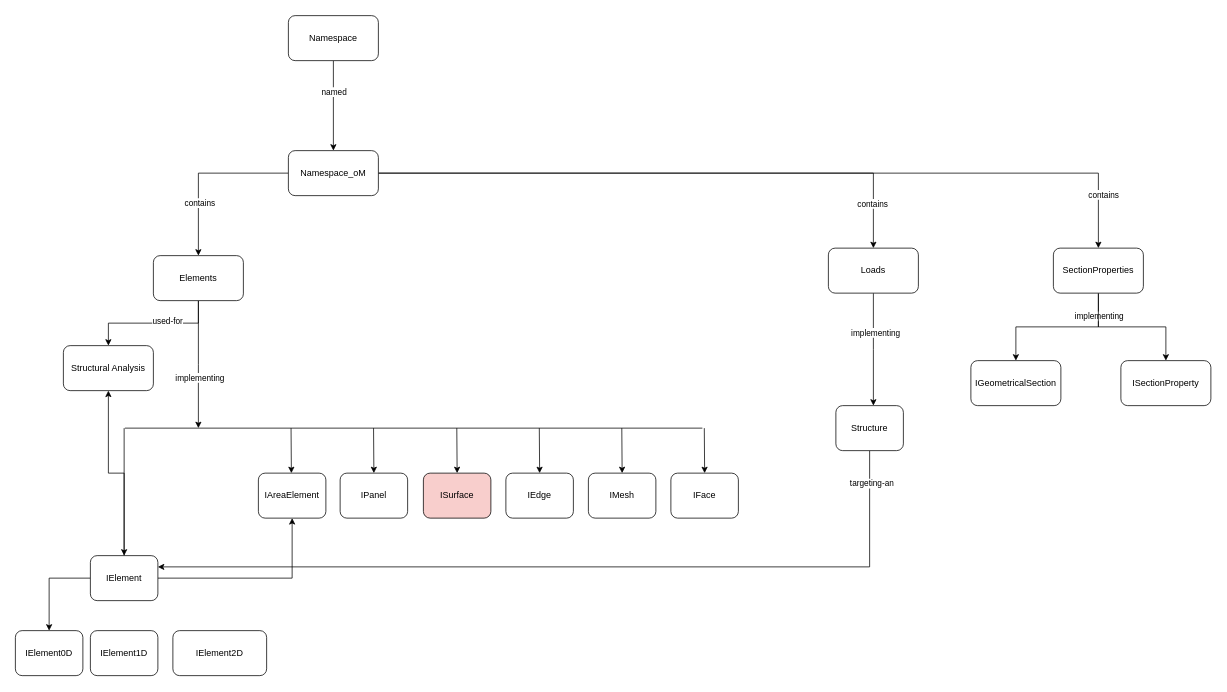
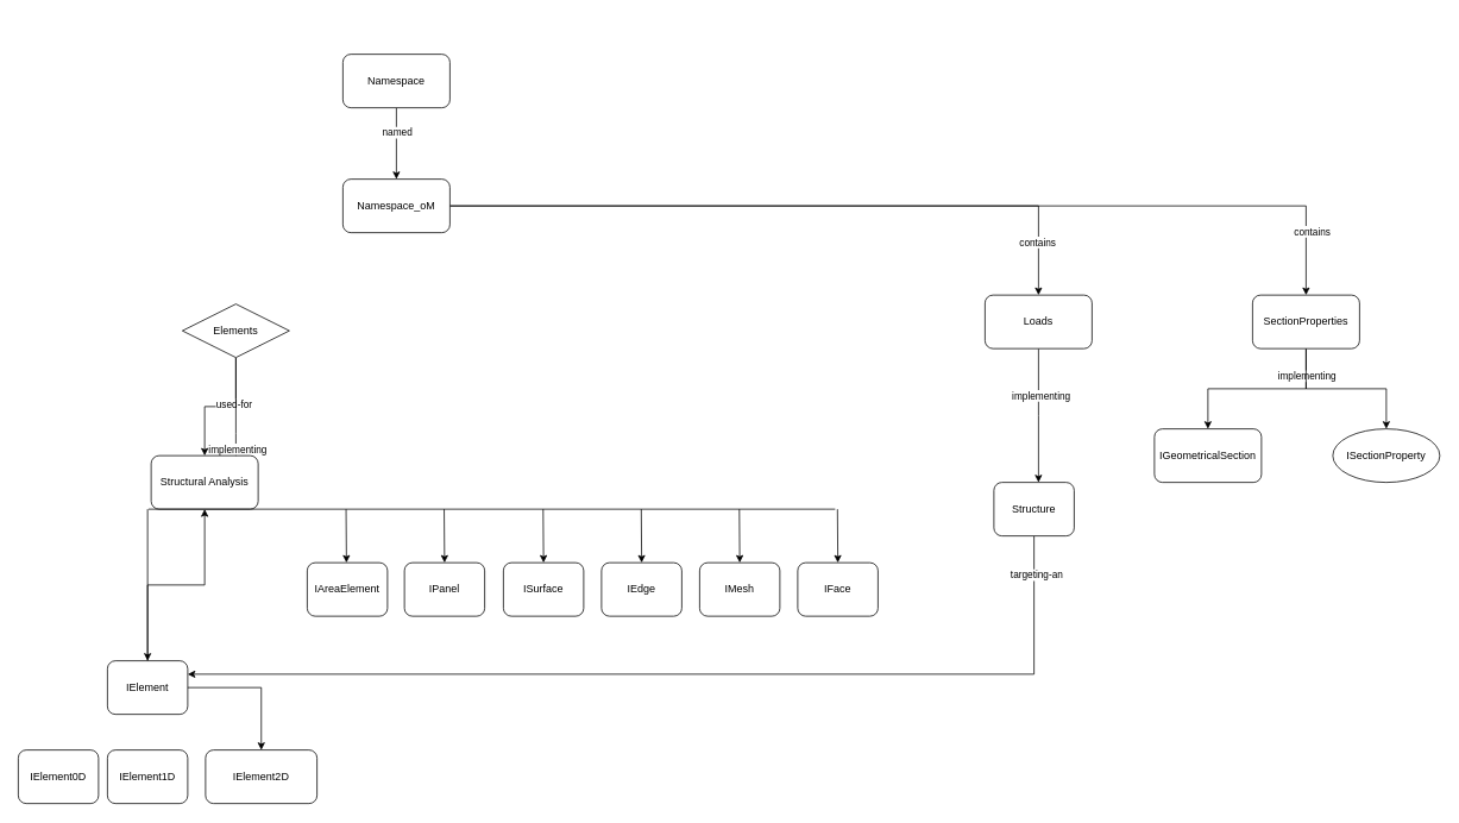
- <mxCell id="6" value="Namespace" style="rounded=1;whiteSpace=wrap;html=1;" parent="1" vertex="1"><mxGeometry x="384" y="20" width="120" height="60" as="geometry" /></mxCell>
+ <mxCell id="6" value="Namespace" style="rounded=1;whiteSpace=wrap;html=1;" parent="1" vertex="1"><mxGeometry x="384" y="60" width="120" height="60" as="geometry" /></mxCell>
- <mxCell id="7" value="" style="edgeStyle=orthogonalEdgeStyle;rounded=0;orthogonalLoop=1;jettySize=auto;html=1;" parent="1" source="11" target="16" edge="1"><mxGeometry relative="1" as="geometry" /></mxCell>
- <mxCell id="8" value="contains" style="edgeLabel;html=1;align=center;verticalAlign=middle;resizable=0;points=[];" parent="7" vertex="1" connectable="0"><mxGeometry x="0.383" y="1" relative="1" as="geometry"><mxPoint as="offset" /></mxGeometry></mxCell>
- <mxCell id="16" value="Elements" style="rounded=1;whiteSpace=wrap;html=1;" parent="1" vertex="1"><mxGeometry x="204" y="340" width="120" height="60" as="geometry" /></mxCell>
+ <mxCell id="16" value="Elements" style="rhombus;whiteSpace=wrap;html=1;" parent="1" vertex="1"><mxGeometry x="204" y="340" width="120" height="60" as="geometry" /></mxCell>
- <mxCell id="17" value="Structural Analysis" style="rounded=1;whiteSpace=wrap;html=1;" parent="1" vertex="1"><mxGeometry x="84" y="460" width="120" height="60" as="geometry" /></mxCell>
+ <mxCell id="17" value="Structural Analysis" style="rounded=1;whiteSpace=wrap;html=1;" parent="1" vertex="1"><mxGeometry x="169" y="510" width="120" height="60" as="geometry" /></mxCell>
- <mxCell id="50" value="ISectionProperty" style="rounded=1;whiteSpace=wrap;html=1;" vertex="1" parent="1"><mxGeometry x="1494" y="480" width="120" height="60" as="geometry" /></mxCell>
+ <mxCell id="50" value="ISectionProperty" style="ellipse;whiteSpace=wrap;html=1;" vertex="1" parent="1"><mxGeometry x="1494" y="480" width="120" height="60" as="geometry" /></mxCell>
- <mxCell id="26" value="ISurface" style="rounded=1;whiteSpace=wrap;html=1;fillColor=#f8cecc;" parent="1" vertex="1"><mxGeometry x="564" y="630" width="90" height="60" as="geometry" /></mxCell>
+ <mxCell id="26" value="ISurface" style="rounded=1;whiteSpace=wrap;html=1;" parent="1" vertex="1"><mxGeometry x="564" y="630" width="90" height="60" as="geometry" /></mxCell>
- <mxCell id="35" style="edgeStyle=orthogonalEdgeStyle;rounded=0;orthogonalLoop=1;jettySize=auto;html=1;entryX=0.5;entryY=0;entryDx=0;entryDy=0;" parent="1" source="38" target="34" edge="1"><mxGeometry relative="1" as="geometry" /></mxCell>
- <mxCell id="37" style="edgeStyle=orthogonalEdgeStyle;rounded=0;orthogonalLoop=1;jettySize=auto;html=1;" parent="1" source="38" target="22" edge="1"><mxGeometry relative="1" as="geometry" /></mxCell>
+ <mxCell id="37" style="edgeStyle=orthogonalEdgeStyle;rounded=0;orthogonalLoop=1;jettySize=auto;html=1;entryX=0.5;entryY=0;entryDx=0;entryDy=0;" parent="1" source="38" target="21" edge="1"><mxGeometry relative="1" as="geometry" /></mxCell>
